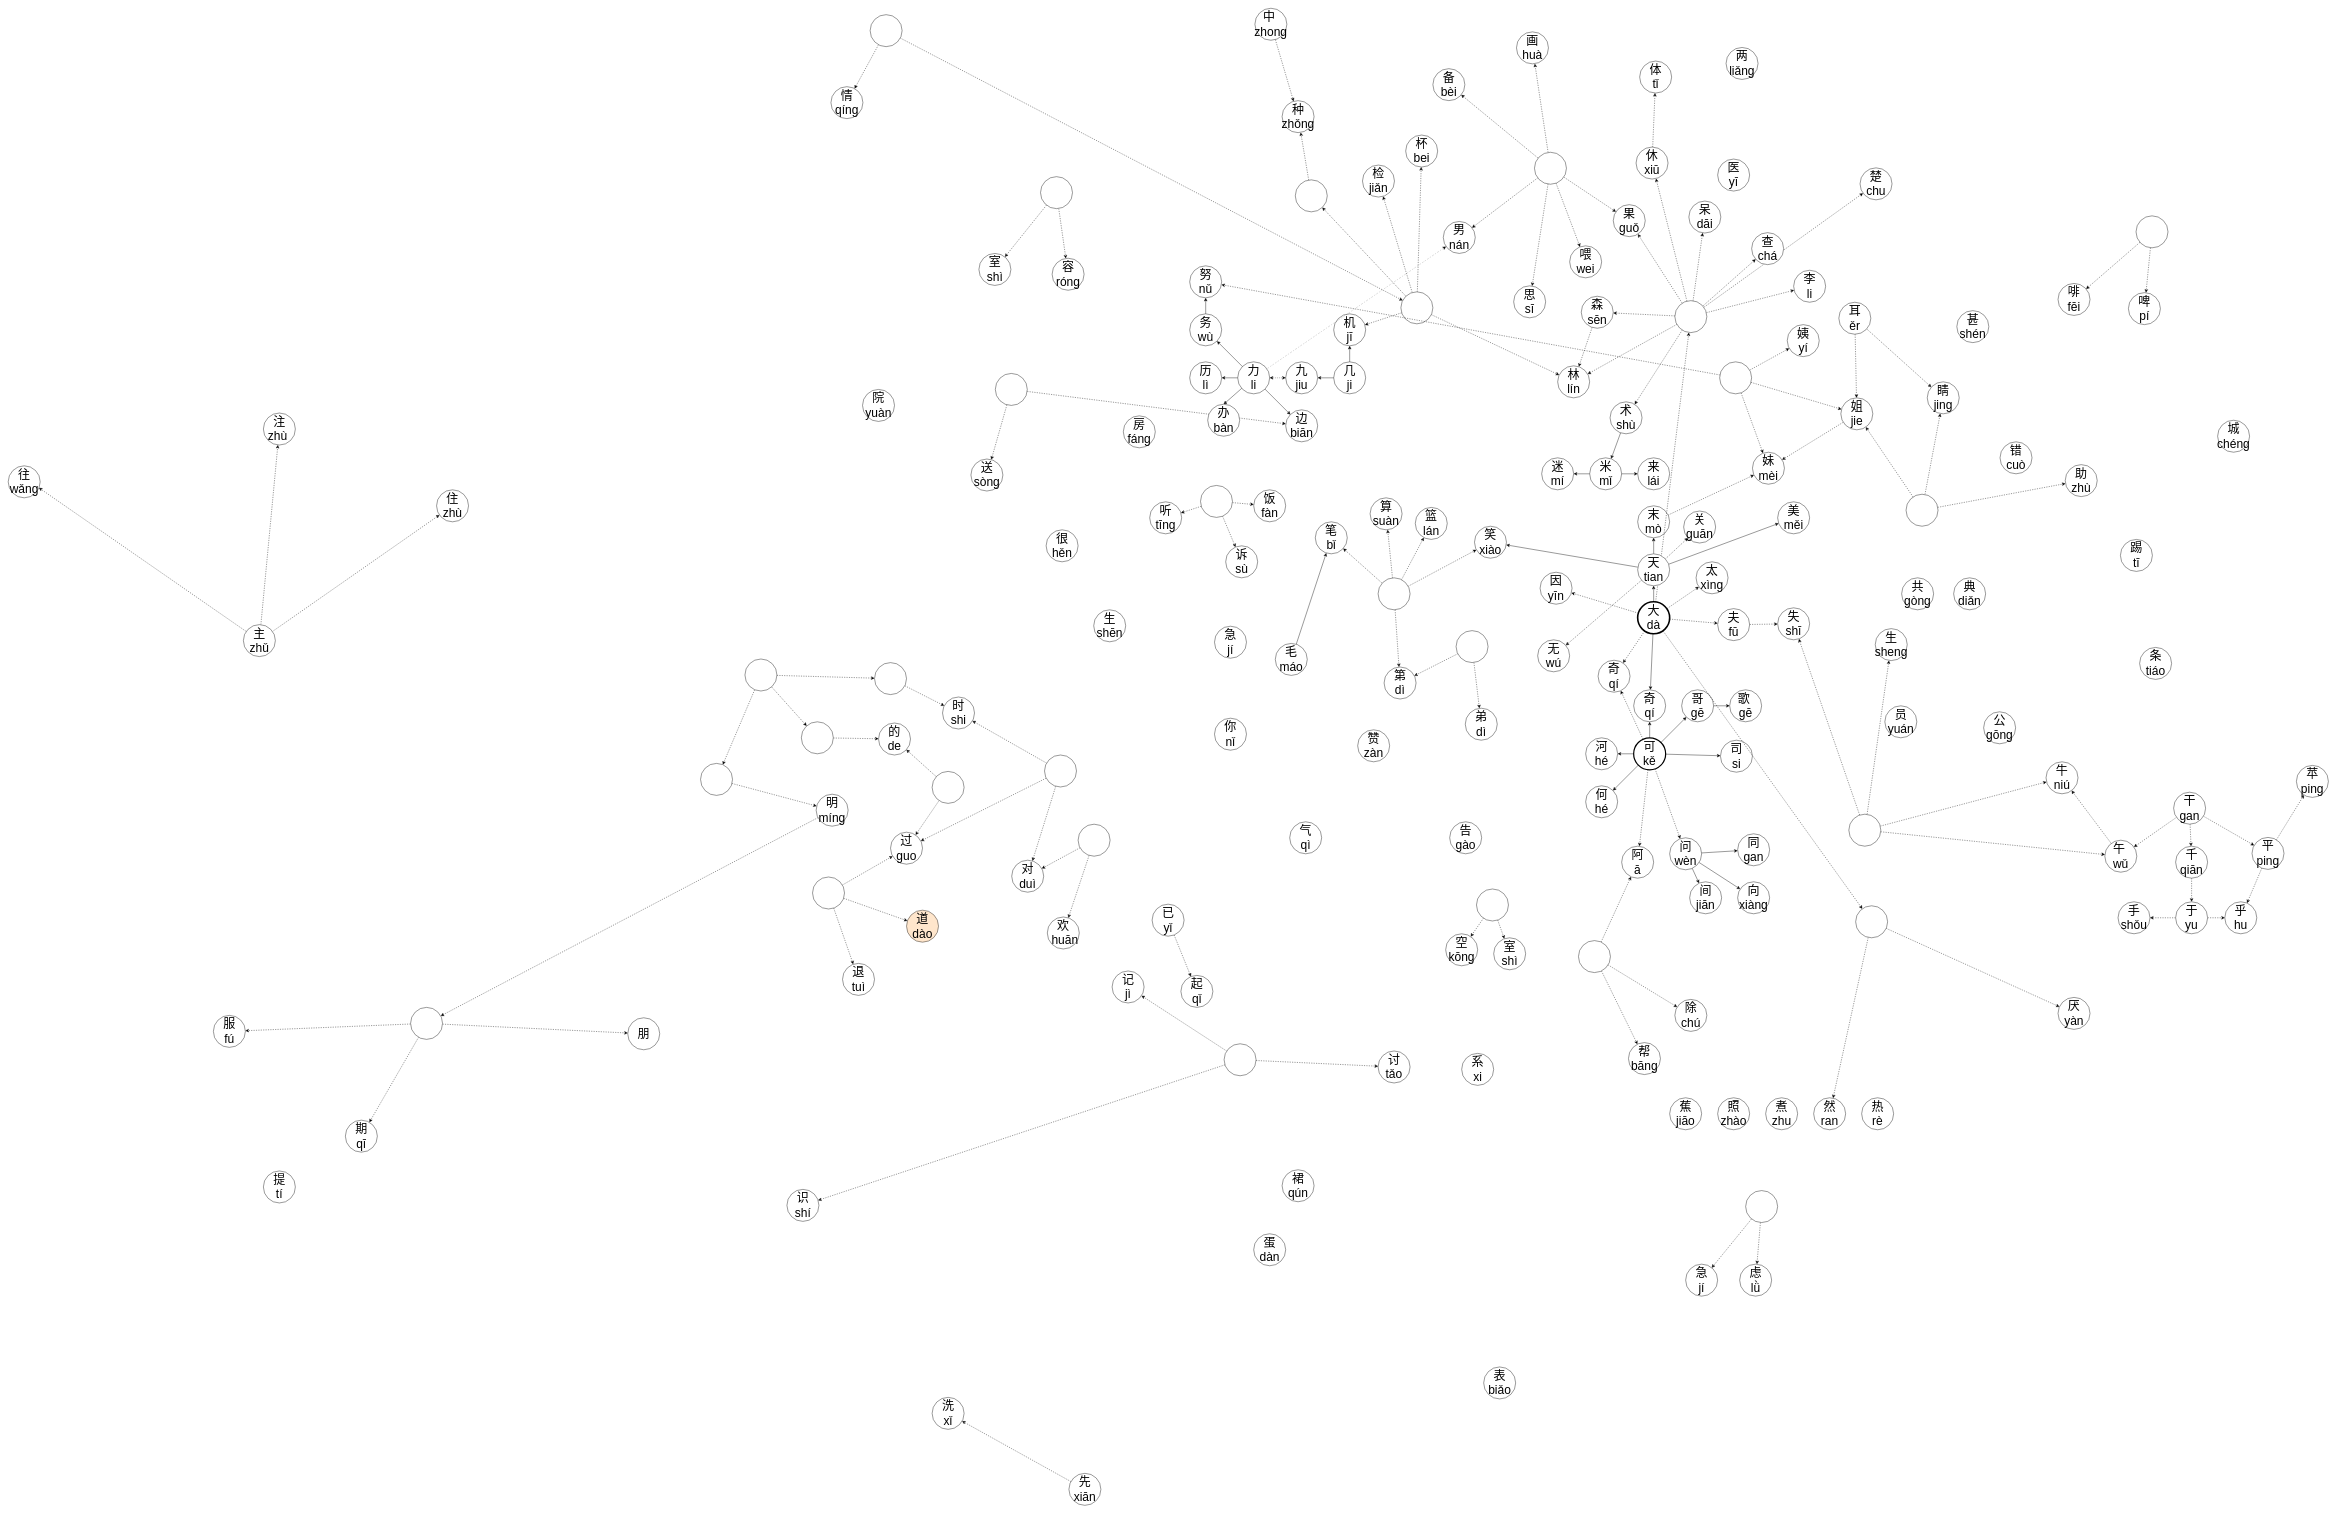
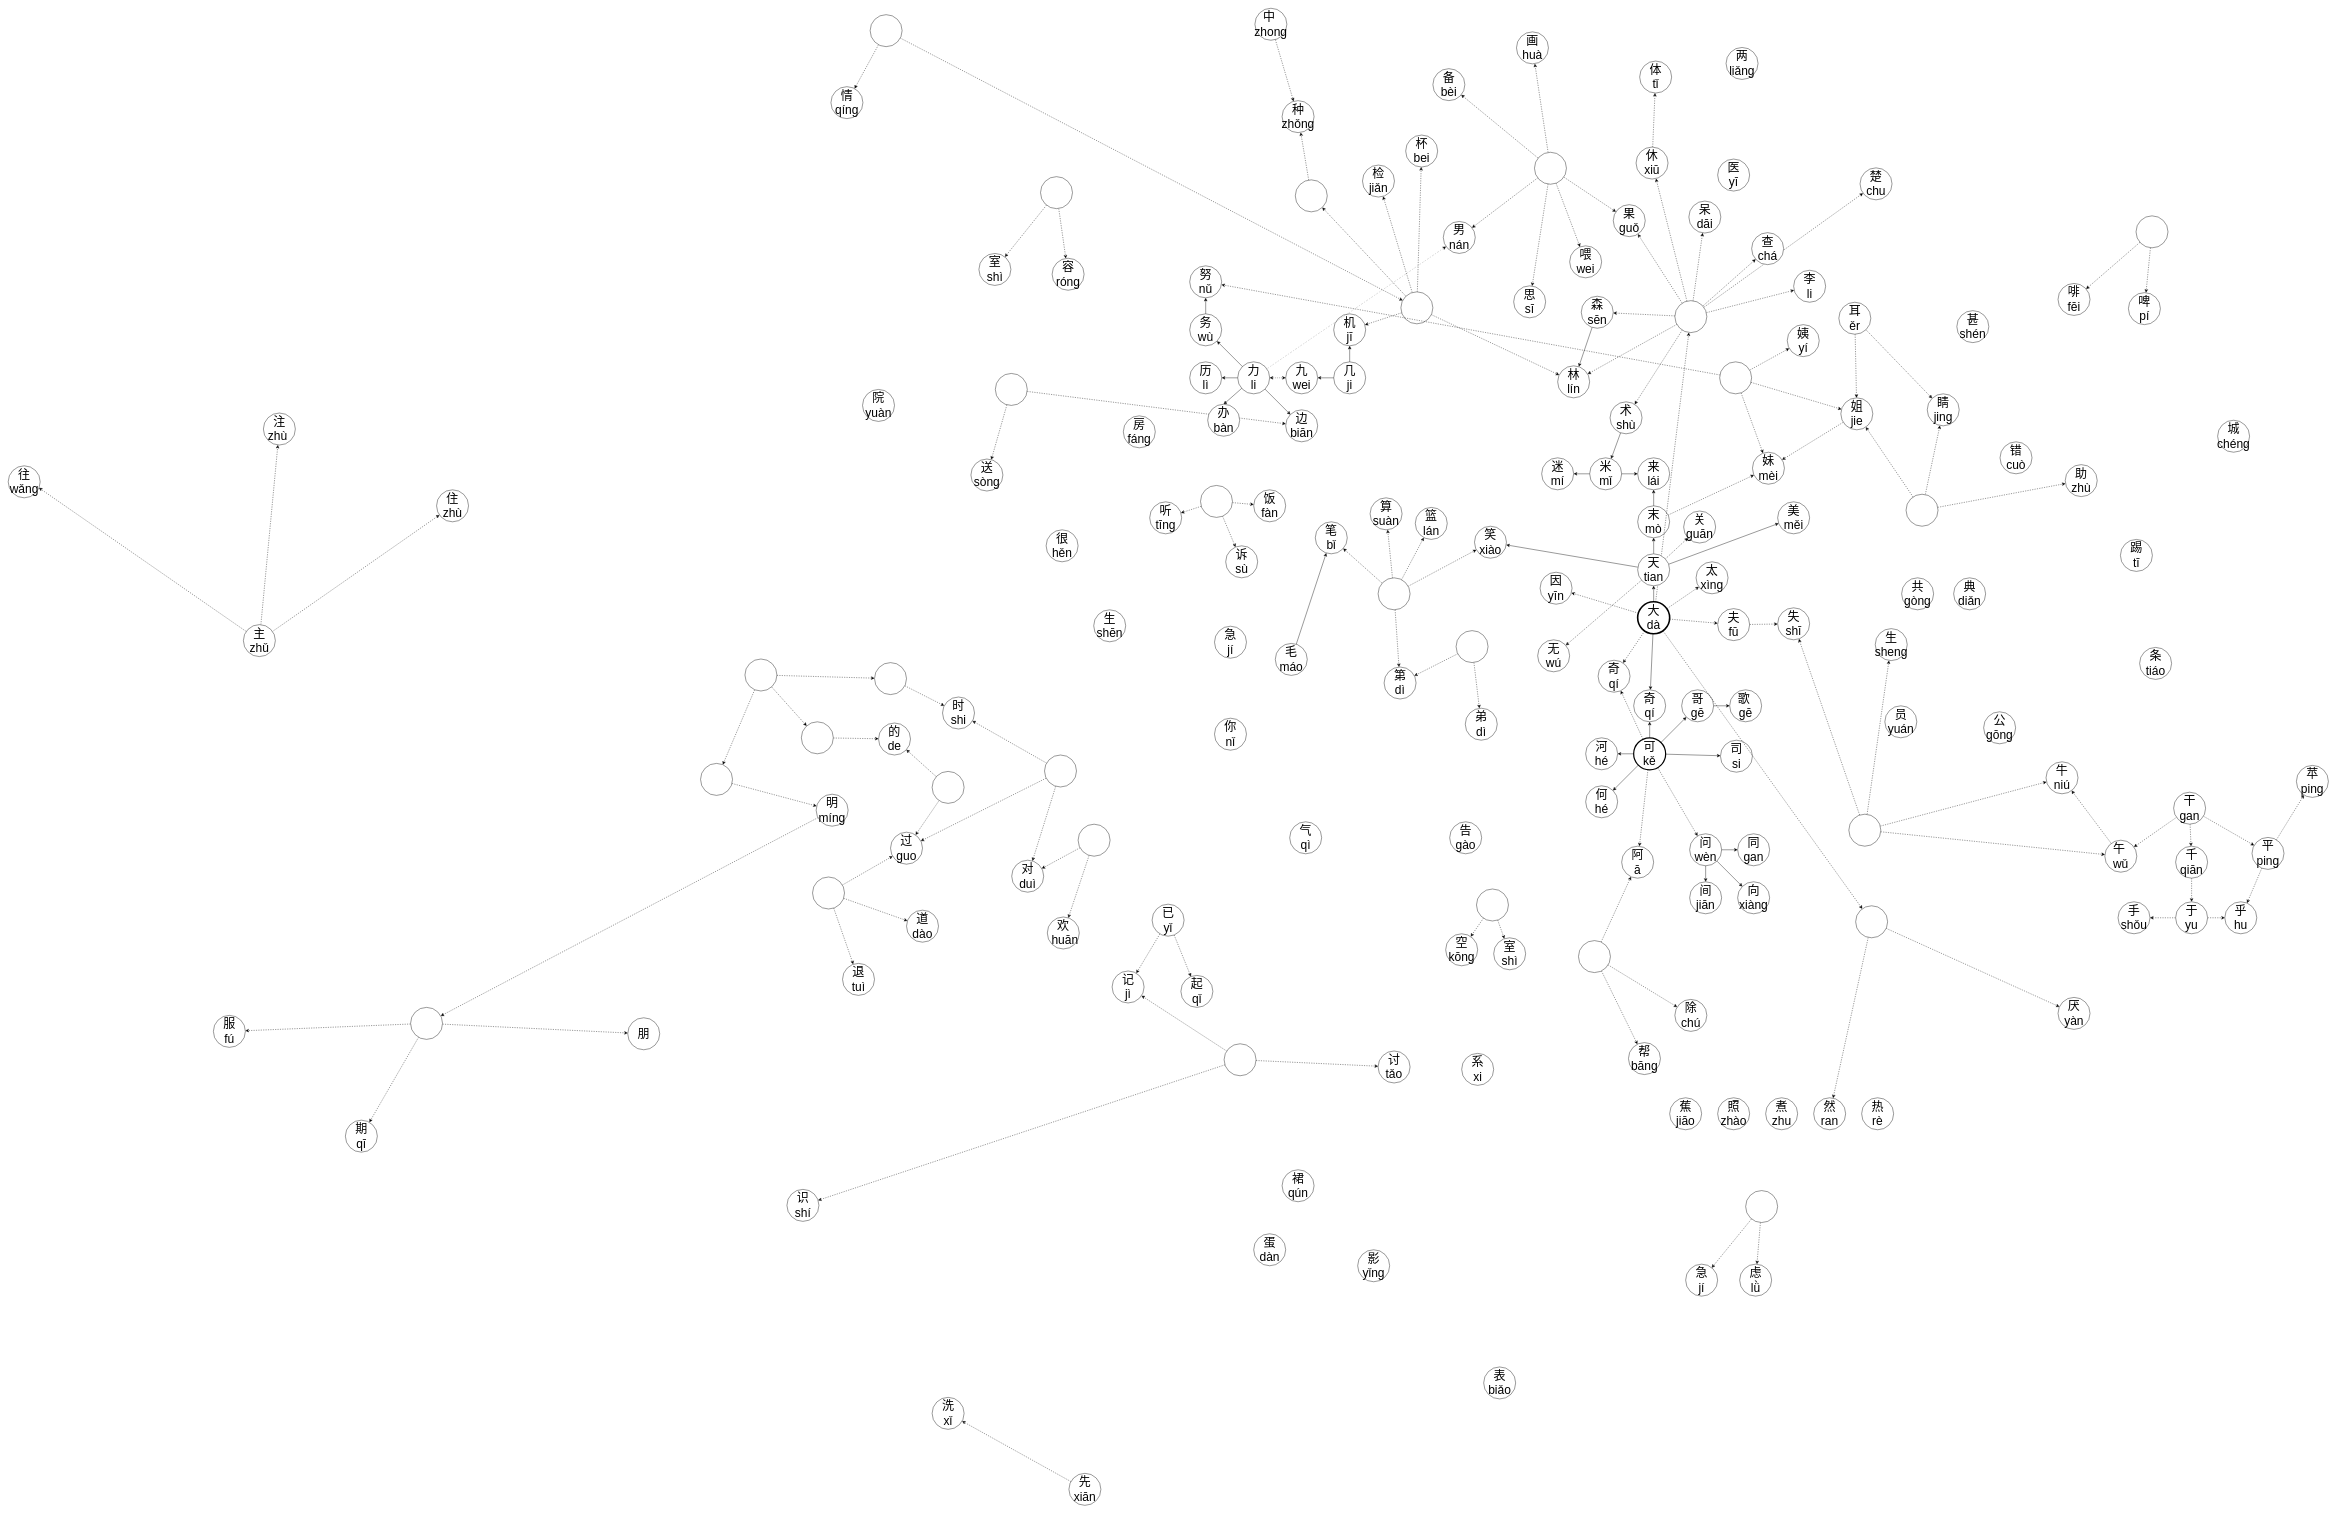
- <mxCell id="156" style="edgeStyle=none;rounded=0;orthogonalLoop=1;jettySize=auto;html=1;dashed=1;fontSize=30;" parent="1" source="157" target="155" edge="1"><mxGeometry relative="1" as="geometry" /></mxCell>
+ <mxCell id="156" style="edgeStyle=none;rounded=0;orthogonalLoop=1;jettySize=auto;html=1;dashed=0;fontSize=30;" parent="1" source="157" target="155" edge="1"><mxGeometry relative="1" as="geometry" /></mxCell>
- <mxCell id="84" value="九&lt;br&gt;jiu" style="ellipse;whiteSpace=wrap;html=1;rounded=0;fontFamily=Helvetica;fontSize=30;fontColor=default;fillColor=none;gradientColor=none;" parent="1" vertex="1"><mxGeometry x="3214" y="904" width="80" height="80" as="geometry" /></mxCell>
+ <mxCell id="84" value="九&lt;br&gt;wei" style="ellipse;whiteSpace=wrap;html=1;rounded=0;fontFamily=Helvetica;fontSize=30;fontColor=default;fillColor=none;gradientColor=none;" parent="1" vertex="1"><mxGeometry x="3214" y="904" width="80" height="80" as="geometry" /></mxCell>
- <mxCell id="108" value="&lt;div&gt;睛&lt;/div&gt;&lt;div&gt;jing&lt;/div&gt;" style="ellipse;whiteSpace=wrap;html=1;fontSize=30;" parent="1" vertex="1"><mxGeometry x="4818" y="954" width="80" height="80" as="geometry" /></mxCell>
+ <mxCell id="108" value="&lt;div&gt;睛&lt;/div&gt;&lt;div&gt;jing&lt;/div&gt;" style="ellipse;whiteSpace=wrap;html=1;fontSize=30;" parent="1" vertex="1"><mxGeometry x="4818" y="984" width="80" height="80" as="geometry" /></mxCell>
+ <mxCell id="12" style="edgeStyle=orthogonalEdgeStyle;rounded=0;orthogonalLoop=1;jettySize=auto;html=1;fontFamily=Helvetica;fontSize=30;fontColor=default;" parent="1" source="14" target="15" edge="1"><mxGeometry relative="1" as="geometry" /></mxCell>
- <mxCell id="33" value="赞&lt;br&gt;zàn" style="ellipse;whiteSpace=wrap;html=1;rounded=0;fontFamily=Helvetica;fontSize=30;fontColor=default;fillColor=none;gradientColor=none;" parent="1" vertex="1"><mxGeometry x="3394" y="1824" width="80" height="80" as="geometry" /></mxCell>
- <mxCell id="56" value="&lt;div&gt;问&lt;/div&gt;&lt;div&gt;wèn&lt;/div&gt;" style="ellipse;whiteSpace=wrap;html=1;rounded=0;fontFamily=Helvetica;fontSize=30;fontColor=default;fillColor=none;gradientColor=none;" parent="1" vertex="1"><mxGeometry x="4174" y="2094" width="80" height="80" as="geometry" /></mxCell>
+ <mxCell id="56" value="&lt;div&gt;问&lt;/div&gt;&lt;div&gt;wèn&lt;/div&gt;" style="ellipse;whiteSpace=wrap;html=1;rounded=0;fontFamily=Helvetica;fontSize=30;fontColor=default;fillColor=none;gradientColor=none;" parent="1" vertex="1"><mxGeometry x="4224" y="2084" width="80" height="80" as="geometry" /></mxCell>
- <mxCell id="132" value="&lt;div&gt;道&lt;/div&gt;&lt;div&gt;dào&lt;/div&gt;" style="ellipse;whiteSpace=wrap;html=1;fontSize=30;fillColor=#ffe6cc;" parent="1" vertex="1"><mxGeometry x="2266" y="2275" width="80" height="80" as="geometry" /></mxCell>
+ <mxCell id="132" value="&lt;div&gt;道&lt;/div&gt;&lt;div&gt;dào&lt;/div&gt;" style="ellipse;whiteSpace=wrap;html=1;fontSize=30;" parent="1" vertex="1"><mxGeometry x="2266" y="2275" width="80" height="80" as="geometry" /></mxCell>
+ <mxCell id="135" style="edgeStyle=none;rounded=0;orthogonalLoop=1;jettySize=auto;html=1;dashed=1;fontSize=30;" parent="1" source="137" target="133" edge="1"><mxGeometry relative="1" as="geometry" /></mxCell>
- <mxCell id="312" value="提&lt;br&gt;tí" style="ellipse;whiteSpace=wrap;html=1;fontSize=30;fillColor=default;" vertex="1" parent="1"><mxGeometry x="658" y="2927" width="80" height="80" as="geometry" /></mxCell>
+ <mxCell id="98" value="&lt;div&gt;影&lt;/div&gt;&lt;div&gt;yǐng&lt;/div&gt;" style="ellipse;whiteSpace=wrap;html=1;fontSize=30;" parent="1" vertex="1"><mxGeometry x="3394" y="3124" width="80" height="80" as="geometry" /></mxCell>
